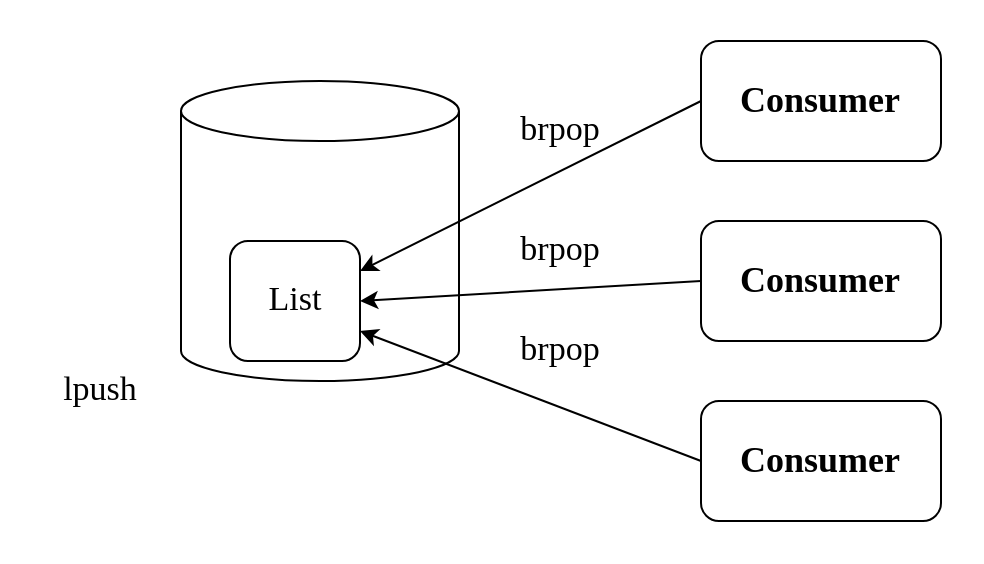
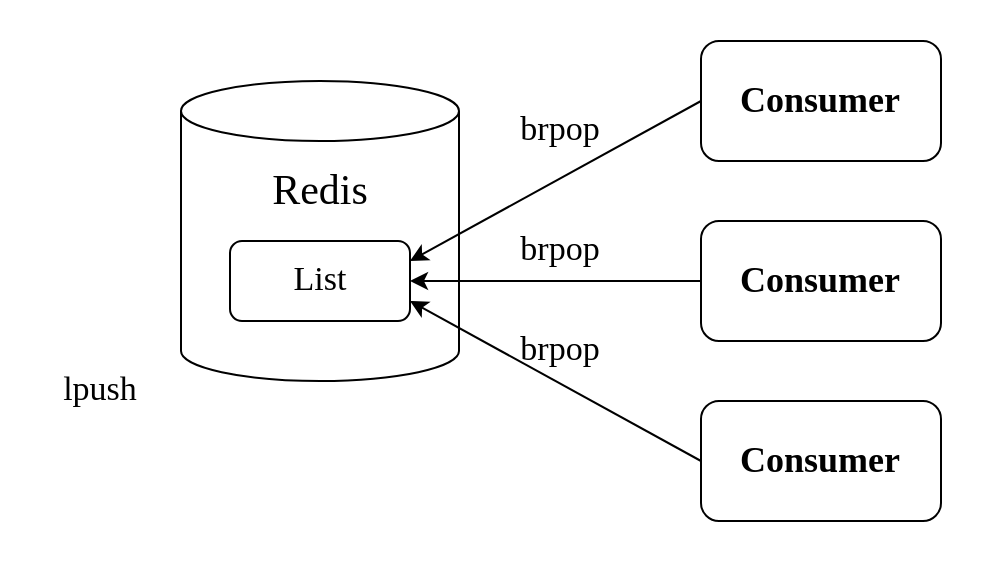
+ <mxCell id="5" value="&lt;font face=&quot;Times New Roman&quot; style=&quot;font-size: 21px;&quot;&gt;Redis&lt;/font&gt;" style="text;html=1;strokeColor=none;fillColor=none;align=center;verticalAlign=middle;whiteSpace=wrap;rounded=0;fontSize=21;" vertex="1" parent="1"><mxGeometry x="129.5" y="80" width="60" height="30" as="geometry" /></mxCell>
- <mxCell id="4" value="&lt;font style=&quot;font-size: 17px;&quot; face=&quot;Times New Roman&quot;&gt;List&lt;/font&gt;" style="rounded=1;whiteSpace=wrap;html=1;" vertex="1" parent="1"><mxGeometry x="114.5" y="120" width="65" height="60" as="geometry" /></mxCell>
+ <mxCell id="4" value="&lt;font style=&quot;font-size: 17px;&quot; face=&quot;Times New Roman&quot;&gt;List&lt;/font&gt;" style="rounded=1;whiteSpace=wrap;html=1;" vertex="1" parent="1"><mxGeometry x="114.5" y="120" width="90" height="40" as="geometry" /></mxCell>
